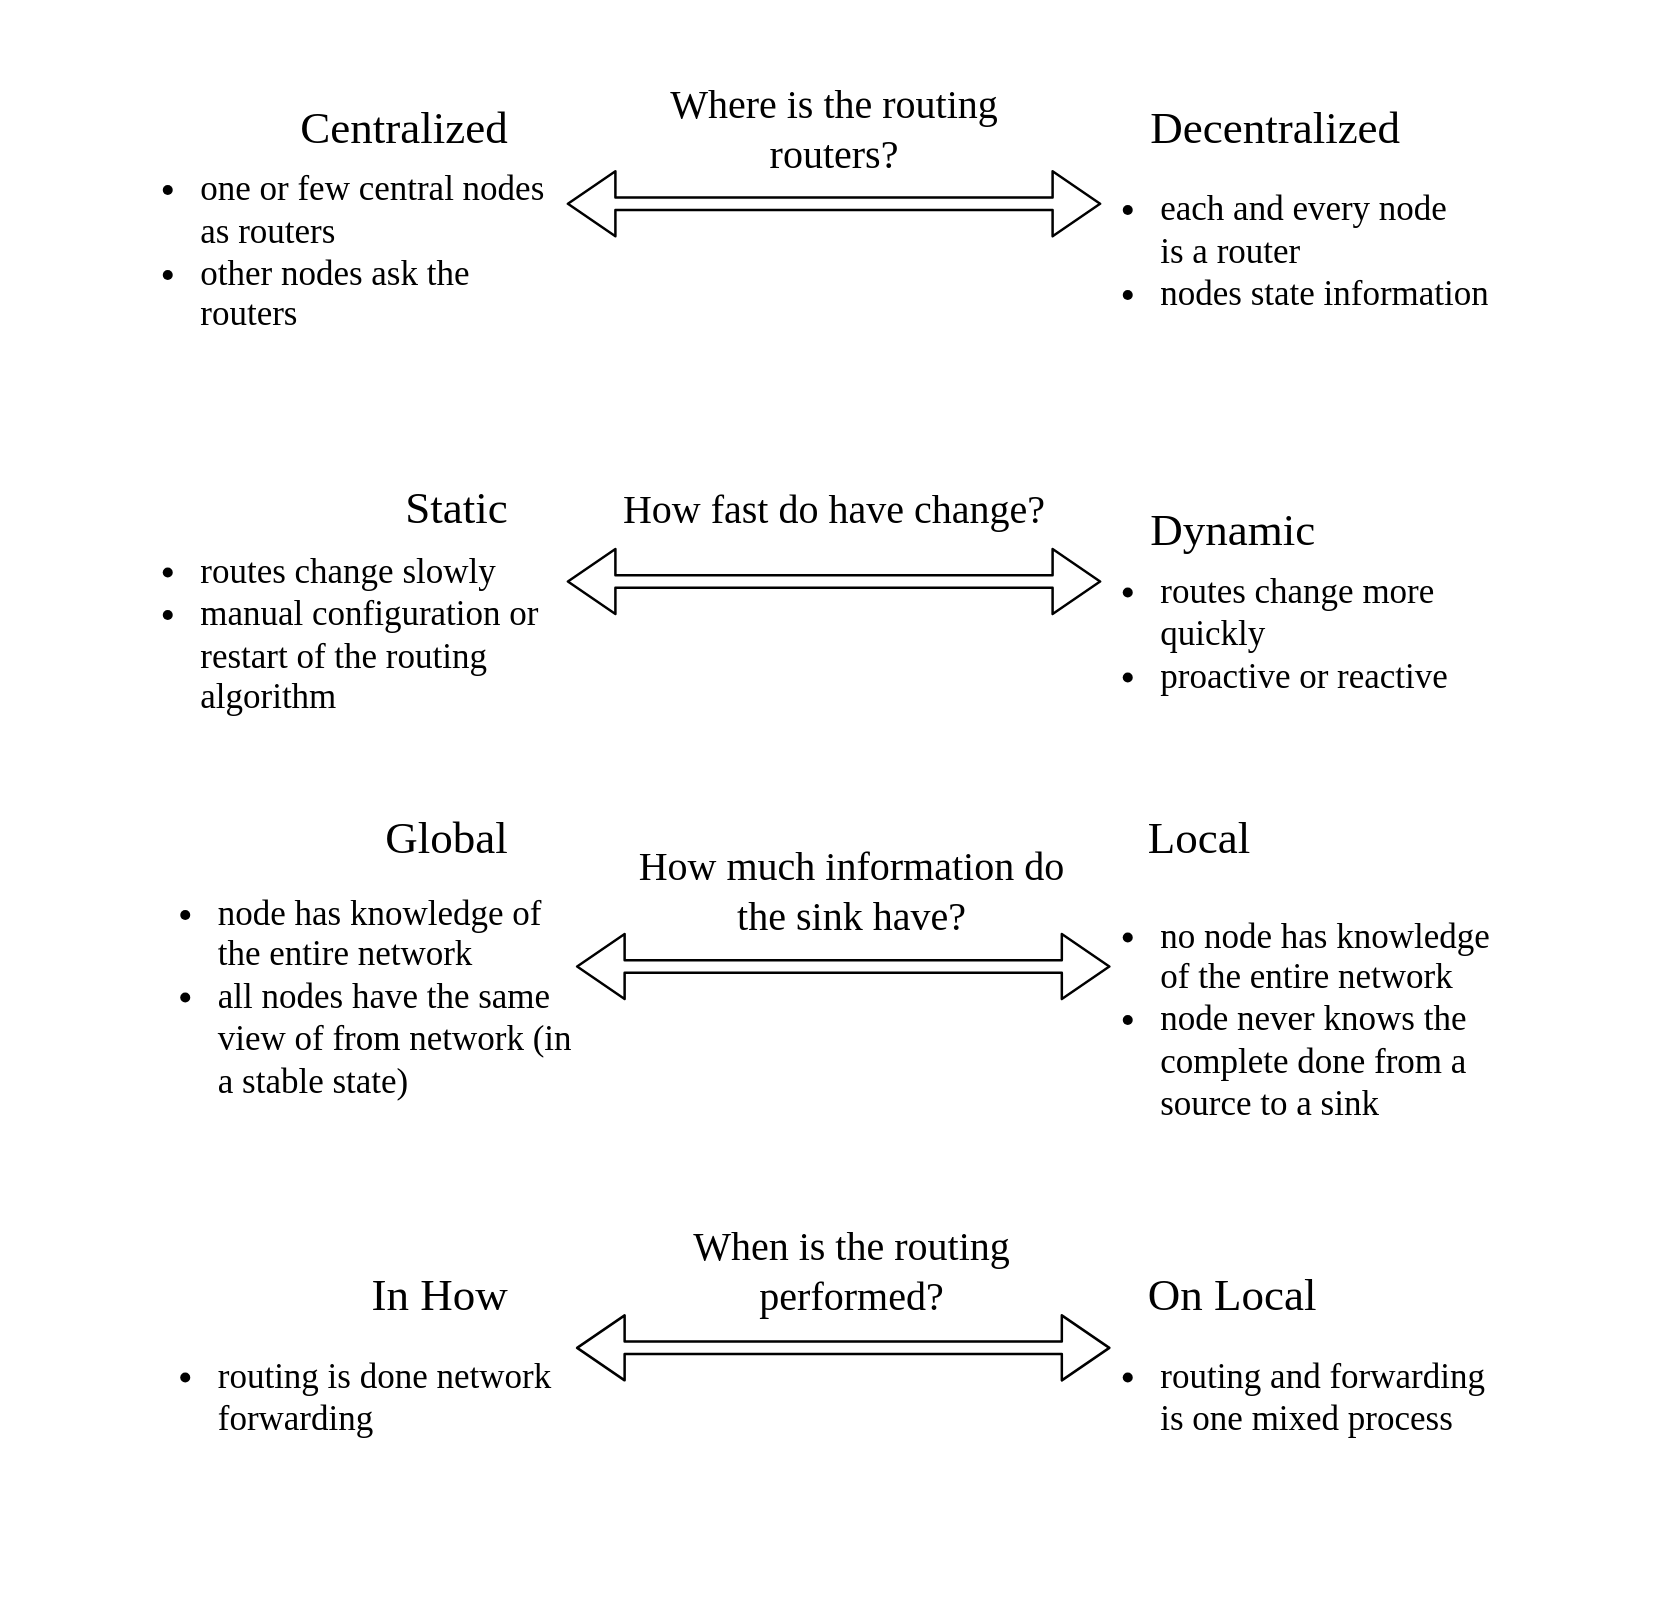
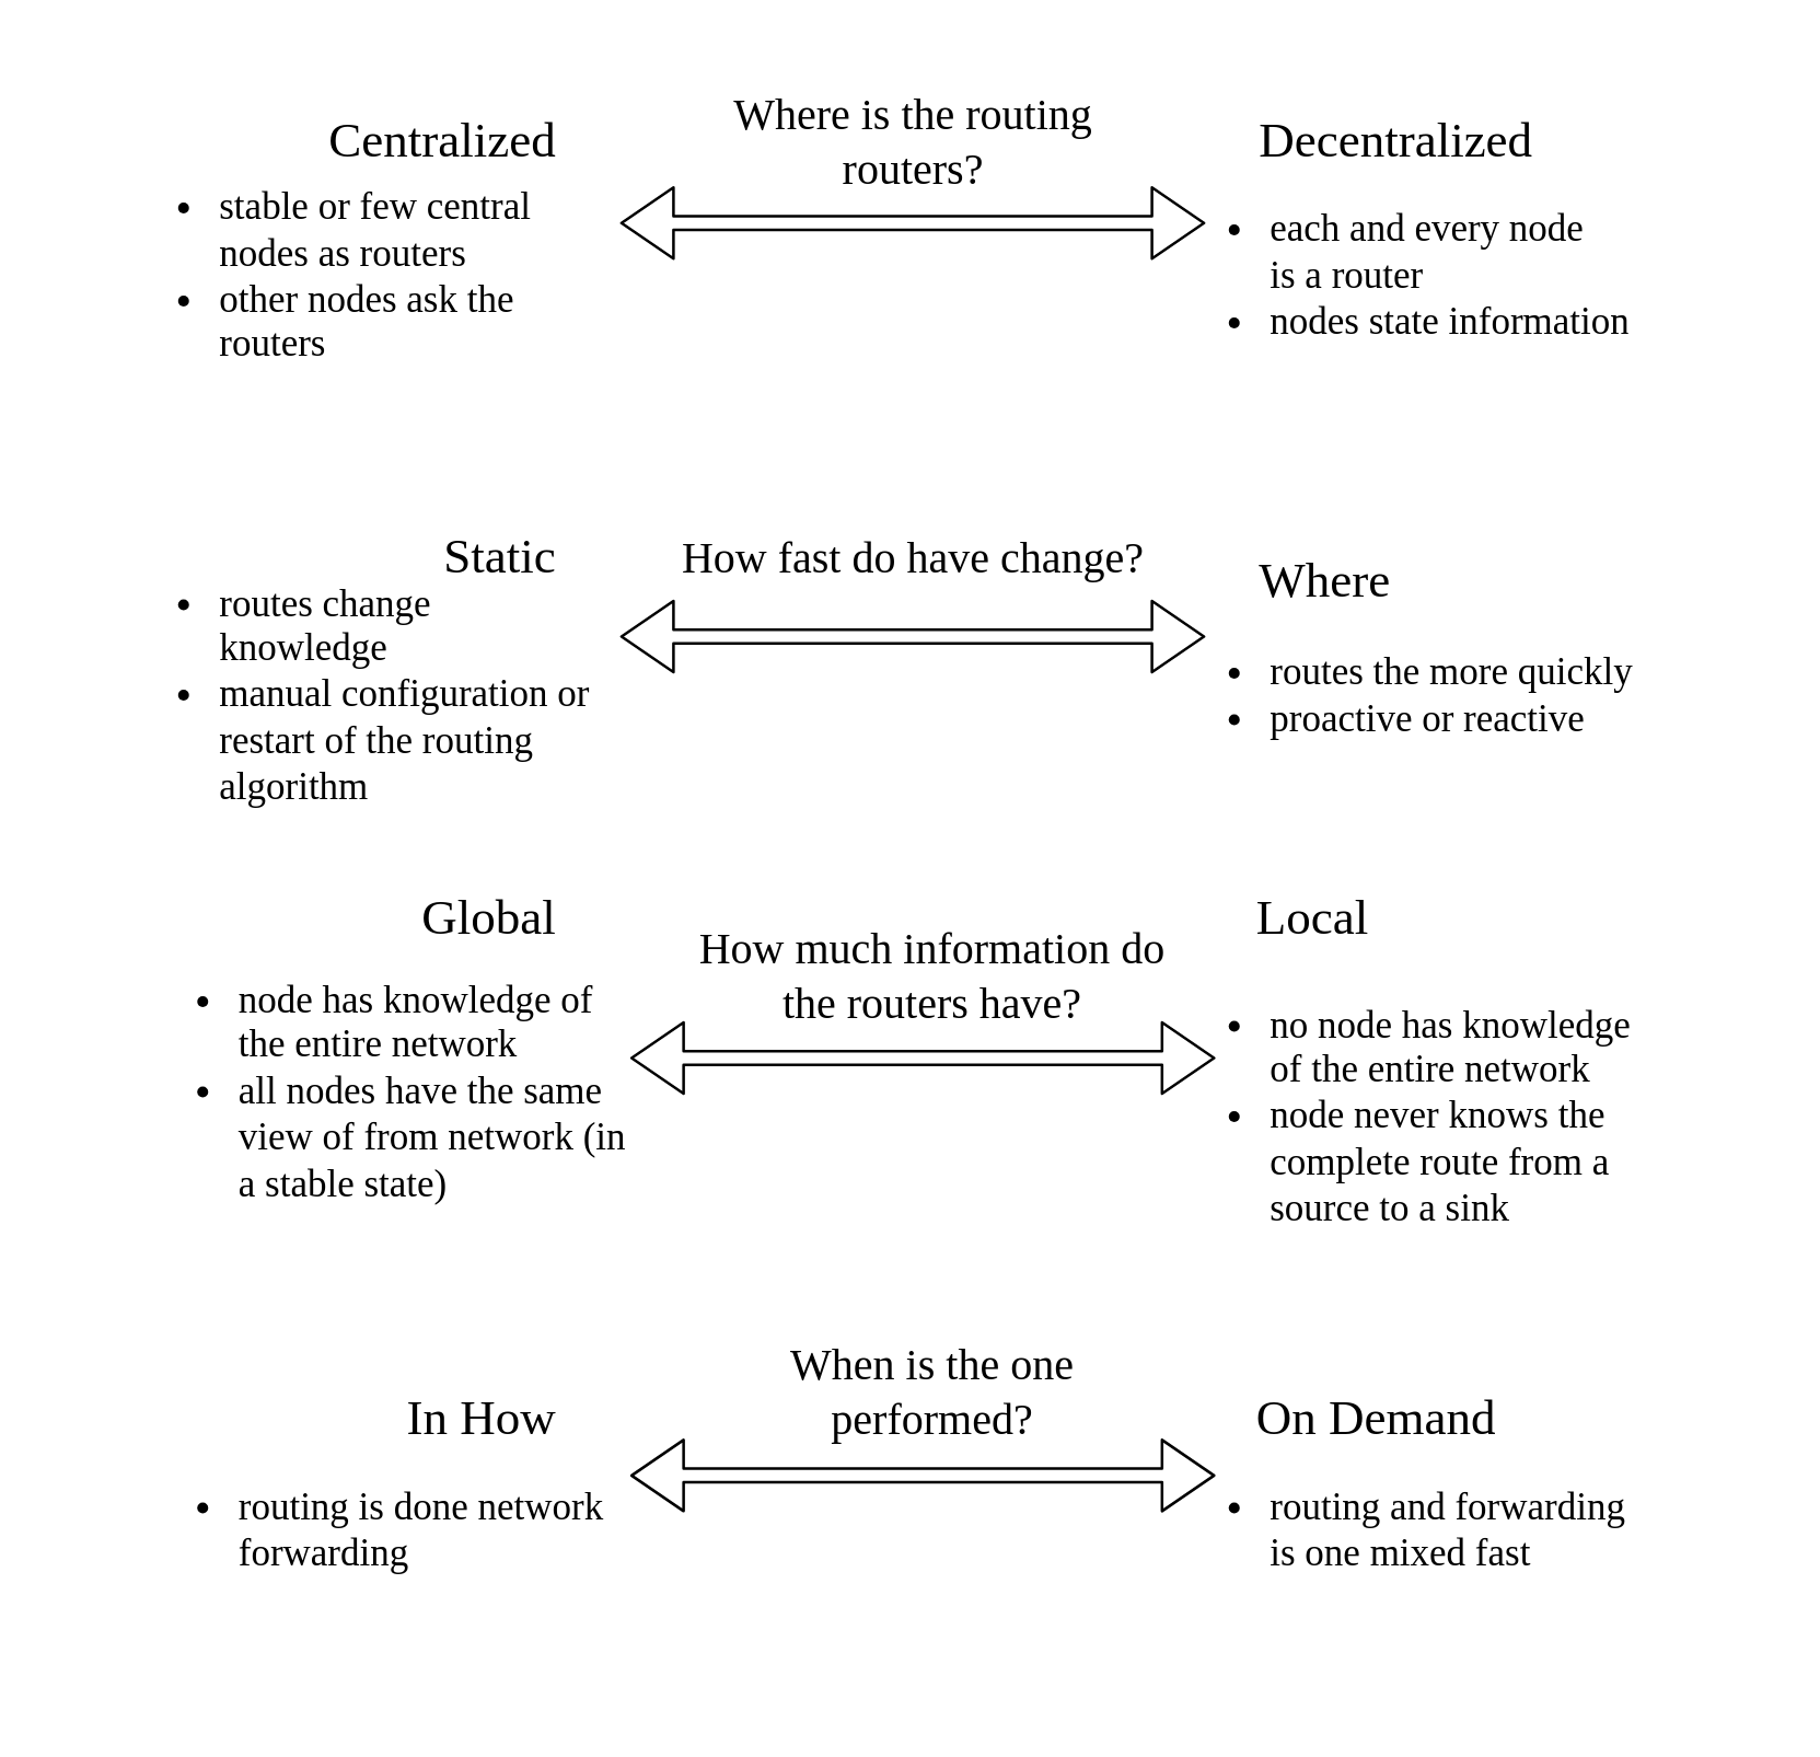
- <mxCell id="17" value="&lt;ul style=&quot;font-size: 14px;&quot;&gt;&lt;li style=&quot;font-size: 14px;&quot;&gt;one or few central nodes as routers&lt;/li&gt;&lt;li style=&quot;font-size: 14px;&quot;&gt;other nodes ask the routers&lt;/li&gt;&lt;/ul&gt;" style="text;strokeColor=none;fillColor=none;html=1;whiteSpace=wrap;verticalAlign=middle;overflow=hidden;fontSize=14;align=left;fontFamily=Times New Roman;" parent="2" vertex="1"><mxGeometry y="20.339" width="184.375" height="122.034" as="geometry" /></mxCell>
+ <mxCell id="17" value="&lt;ul style=&quot;font-size: 14px;&quot;&gt;&lt;li style=&quot;font-size: 14px;&quot;&gt;stable or few central nodes as routers&lt;/li&gt;&lt;li style=&quot;font-size: 14px;&quot;&gt;other nodes ask the routers&lt;/li&gt;&lt;/ul&gt;" style="text;strokeColor=none;fillColor=none;html=1;whiteSpace=wrap;verticalAlign=middle;overflow=hidden;fontSize=14;align=left;fontFamily=Times New Roman;" parent="2" vertex="1"><mxGeometry y="20.339" width="184.375" height="122.034" as="geometry" /></mxCell>
- <mxCell id="19" value="Dynamic" style="text;strokeColor=none;fillColor=none;html=1;fontSize=18;fontStyle=0;verticalAlign=middle;align=left;fontFamily=Times New Roman;" parent="2" vertex="1"><mxGeometry x="420.152" y="171.427" width="184.375" height="40.678" as="geometry" /></mxCell>
+ <mxCell id="19" value="Where" style="text;strokeColor=none;fillColor=none;html=1;fontSize=18;fontStyle=0;verticalAlign=middle;align=left;fontFamily=Times New Roman;" parent="2" vertex="1"><mxGeometry x="420.152" y="171.427" width="184.375" height="40.678" as="geometry" /></mxCell>
- <mxCell id="22" value="&lt;ul style=&quot;font-size: 14px;&quot;&gt;&lt;li style=&quot;font-size: 14px;&quot;&gt;routes change slowly&lt;/li&gt;&lt;li style=&quot;font-size: 14px;&quot;&gt;manual configuration or restart of the routing algorithm&lt;/li&gt;&lt;/ul&gt;" style="text;strokeColor=none;fillColor=none;html=1;whiteSpace=wrap;verticalAlign=middle;overflow=hidden;fontSize=14;align=left;fontFamily=Times New Roman;" parent="2" vertex="1"><mxGeometry y="172.884" width="184.375" height="122.034" as="geometry" /></mxCell>
+ <mxCell id="22" value="&lt;ul style=&quot;font-size: 14px;&quot;&gt;&lt;li style=&quot;font-size: 14px;&quot;&gt;routes change knowledge&lt;/li&gt;&lt;li style=&quot;font-size: 14px;&quot;&gt;manual configuration or restart of the routing algorithm&lt;/li&gt;&lt;/ul&gt;" style="text;strokeColor=none;fillColor=none;html=1;whiteSpace=wrap;verticalAlign=middle;overflow=hidden;fontSize=14;align=left;fontFamily=Times New Roman;" parent="2" vertex="1"><mxGeometry y="172.884" width="184.375" height="122.034" as="geometry" /></mxCell>
- <mxCell id="20" value="&lt;ul style=&quot;font-size: 14px;&quot;&gt;&lt;li style=&quot;font-size: 14px;&quot;&gt;routes change more quickly&lt;/li&gt;&lt;li style=&quot;font-size: 14px;&quot;&gt;proactive or reactive&lt;/li&gt;&lt;/ul&gt;" style="text;strokeColor=none;fillColor=none;html=1;whiteSpace=wrap;verticalAlign=middle;overflow=hidden;fontSize=14;align=left;fontFamily=Times New Roman;" parent="2" vertex="1"><mxGeometry x="383.5" y="172.884" width="184.375" height="122.034" as="geometry" /></mxCell>
+ <mxCell id="20" value="&lt;ul style=&quot;font-size: 14px;&quot;&gt;&lt;li style=&quot;font-size: 14px;&quot;&gt;routes the more quickly&lt;/li&gt;&lt;li style=&quot;font-size: 14px;&quot;&gt;proactive or reactive&lt;/li&gt;&lt;/ul&gt;" style="text;strokeColor=none;fillColor=none;html=1;whiteSpace=wrap;verticalAlign=middle;overflow=hidden;fontSize=14;align=left;fontFamily=Times New Roman;" parent="2" vertex="1"><mxGeometry x="383.5" y="172.884" width="184.375" height="122.034" as="geometry" /></mxCell>
- <mxCell id="8" value="How much information do the sink have?" style="text;html=1;strokeColor=none;fillColor=none;align=center;verticalAlign=middle;whiteSpace=wrap;rounded=0;fontSize=16;fontFamily=Times New Roman;" parent="2" vertex="1"><mxGeometry x="213.875" y="325.424" width="177" height="20.339" as="geometry" /></mxCell>
+ <mxCell id="8" value="How much information do the routers have?" style="text;html=1;strokeColor=none;fillColor=none;align=center;verticalAlign=middle;whiteSpace=wrap;rounded=0;fontSize=16;fontFamily=Times New Roman;" parent="2" vertex="1"><mxGeometry x="213.875" y="325.424" width="177" height="20.339" as="geometry" /></mxCell>
- <mxCell id="7" value="&lt;ul style=&quot;font-size: 14px;&quot;&gt;&lt;li style=&quot;font-size: 14px;&quot;&gt;no node has knowledge of the entire network&lt;/li&gt;&lt;li style=&quot;font-size: 14px;&quot;&gt;node never knows the complete done from a source to a sink&lt;/li&gt;&lt;/ul&gt;" style="text;strokeColor=none;fillColor=none;html=1;whiteSpace=wrap;verticalAlign=middle;overflow=hidden;fontSize=14;align=left;fontFamily=Times New Roman;" parent="2" vertex="1"><mxGeometry x="383.505" y="328.06" width="184.375" height="119.4" as="geometry" /></mxCell>
+ <mxCell id="7" value="&lt;ul style=&quot;font-size: 14px;&quot;&gt;&lt;li style=&quot;font-size: 14px;&quot;&gt;no node has knowledge of the entire network&lt;/li&gt;&lt;li style=&quot;font-size: 14px;&quot;&gt;node never knows the complete route from a source to a sink&lt;/li&gt;&lt;/ul&gt;" style="text;strokeColor=none;fillColor=none;html=1;whiteSpace=wrap;verticalAlign=middle;overflow=hidden;fontSize=14;align=left;fontFamily=Times New Roman;" parent="2" vertex="1"><mxGeometry x="383.505" y="328.06" width="184.375" height="119.4" as="geometry" /></mxCell>
- <mxCell id="12" value="When is the routing performed?" style="text;html=1;strokeColor=none;fillColor=none;align=center;verticalAlign=middle;whiteSpace=wrap;rounded=0;fontSize=16;fontFamily=Times New Roman;" parent="2" vertex="1"><mxGeometry x="213.875" y="477.968" width="177" height="20.339" as="geometry" /></mxCell>
+ <mxCell id="12" value="When is the one performed?" style="text;html=1;strokeColor=none;fillColor=none;align=center;verticalAlign=middle;whiteSpace=wrap;rounded=0;fontSize=16;fontFamily=Times New Roman;" parent="2" vertex="1"><mxGeometry x="213.875" y="477.968" width="177" height="20.339" as="geometry" /></mxCell>
- <mxCell id="26" value="On Local" style="text;strokeColor=none;fillColor=none;html=1;fontSize=18;fontStyle=0;verticalAlign=middle;align=left;fontFamily=Times New Roman;" parent="2" vertex="1"><mxGeometry x="419.152" y="477.97" width="184.375" height="40.678" as="geometry" /></mxCell>
+ <mxCell id="26" value="On Demand" style="text;strokeColor=none;fillColor=none;html=1;fontSize=18;fontStyle=0;verticalAlign=middle;align=left;fontFamily=Times New Roman;" parent="2" vertex="1"><mxGeometry x="419.152" y="477.97" width="184.375" height="40.678" as="geometry" /></mxCell>
- <mxCell id="11" value="&lt;ul style=&quot;font-size: 14px;&quot;&gt;&lt;li style=&quot;font-size: 14px;&quot;&gt;routing and forwarding is one mixed process&lt;/li&gt;&lt;/ul&gt;" style="text;strokeColor=none;fillColor=none;html=1;whiteSpace=wrap;verticalAlign=middle;overflow=hidden;fontSize=14;align=left;fontFamily=Times New Roman;" parent="2" vertex="1"><mxGeometry x="383.505" y="477.966" width="184.375" height="122.034" as="geometry" /></mxCell>
+ <mxCell id="11" value="&lt;ul style=&quot;font-size: 14px;&quot;&gt;&lt;li style=&quot;font-size: 14px;&quot;&gt;routing and forwarding is one mixed fast&lt;/li&gt;&lt;/ul&gt;" style="text;strokeColor=none;fillColor=none;html=1;whiteSpace=wrap;verticalAlign=middle;overflow=hidden;fontSize=14;align=left;fontFamily=Times New Roman;" parent="2" vertex="1"><mxGeometry x="383.505" y="477.966" width="184.375" height="122.034" as="geometry" /></mxCell>
